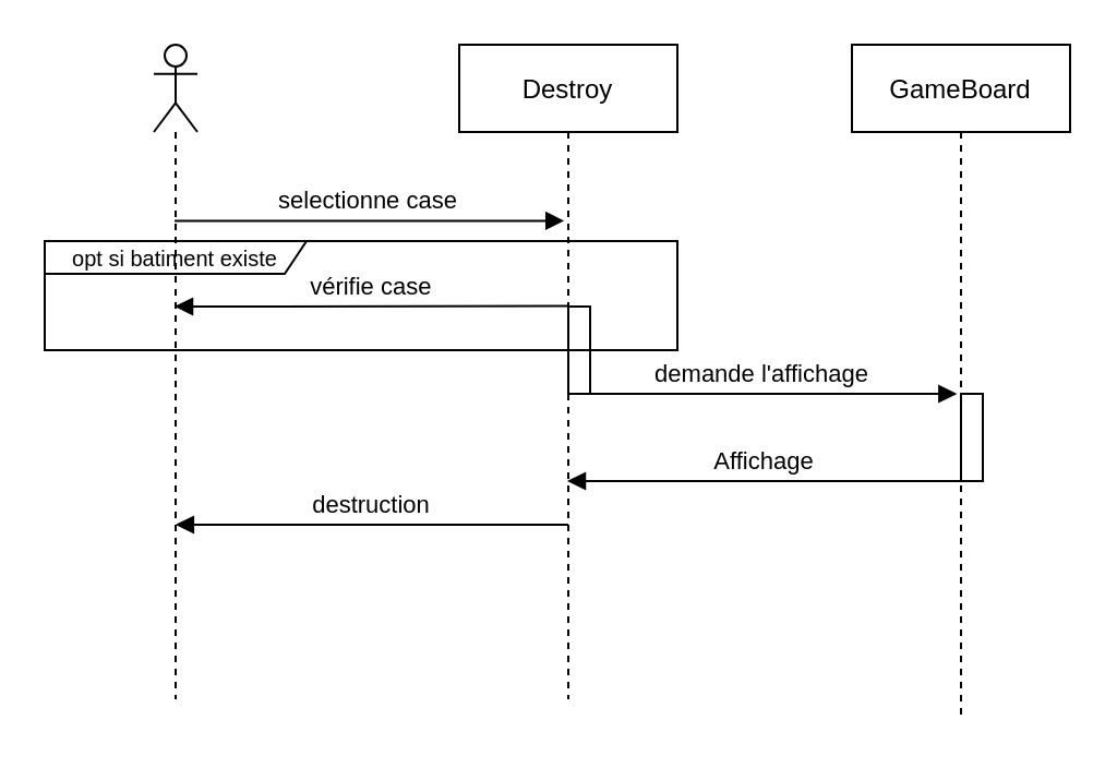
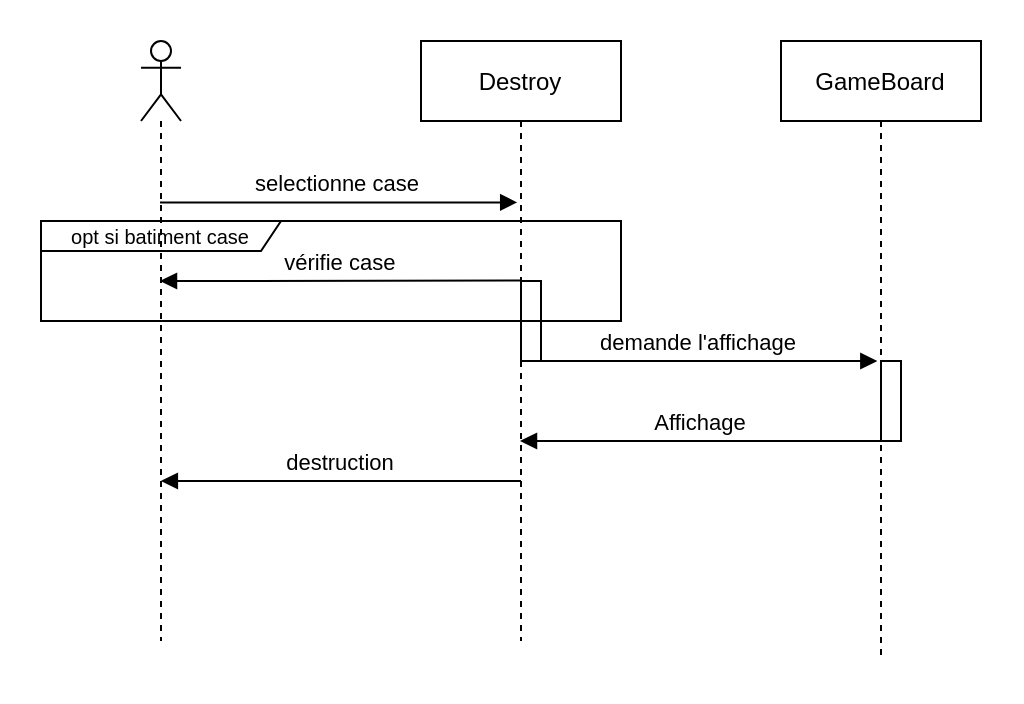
- <mxCell id="6" value="&lt;font style=&quot;font-size: 10px&quot;&gt;opt si batiment existe&lt;/font&gt;" style="shape=umlFrame;whiteSpace=wrap;html=1;fillColor=none;width=120;height=15;" vertex="1" parent="1"><mxGeometry x="20" y="110" width="290" height="50" as="geometry" /></mxCell>
+ <mxCell id="6" value="&lt;font style=&quot;font-size: 10px&quot;&gt;opt si batiment case&lt;/font&gt;" style="shape=umlFrame;whiteSpace=wrap;html=1;fillColor=none;width=120;height=15;" vertex="1" parent="1"><mxGeometry x="20" y="110" width="290" height="50" as="geometry" /></mxCell>
